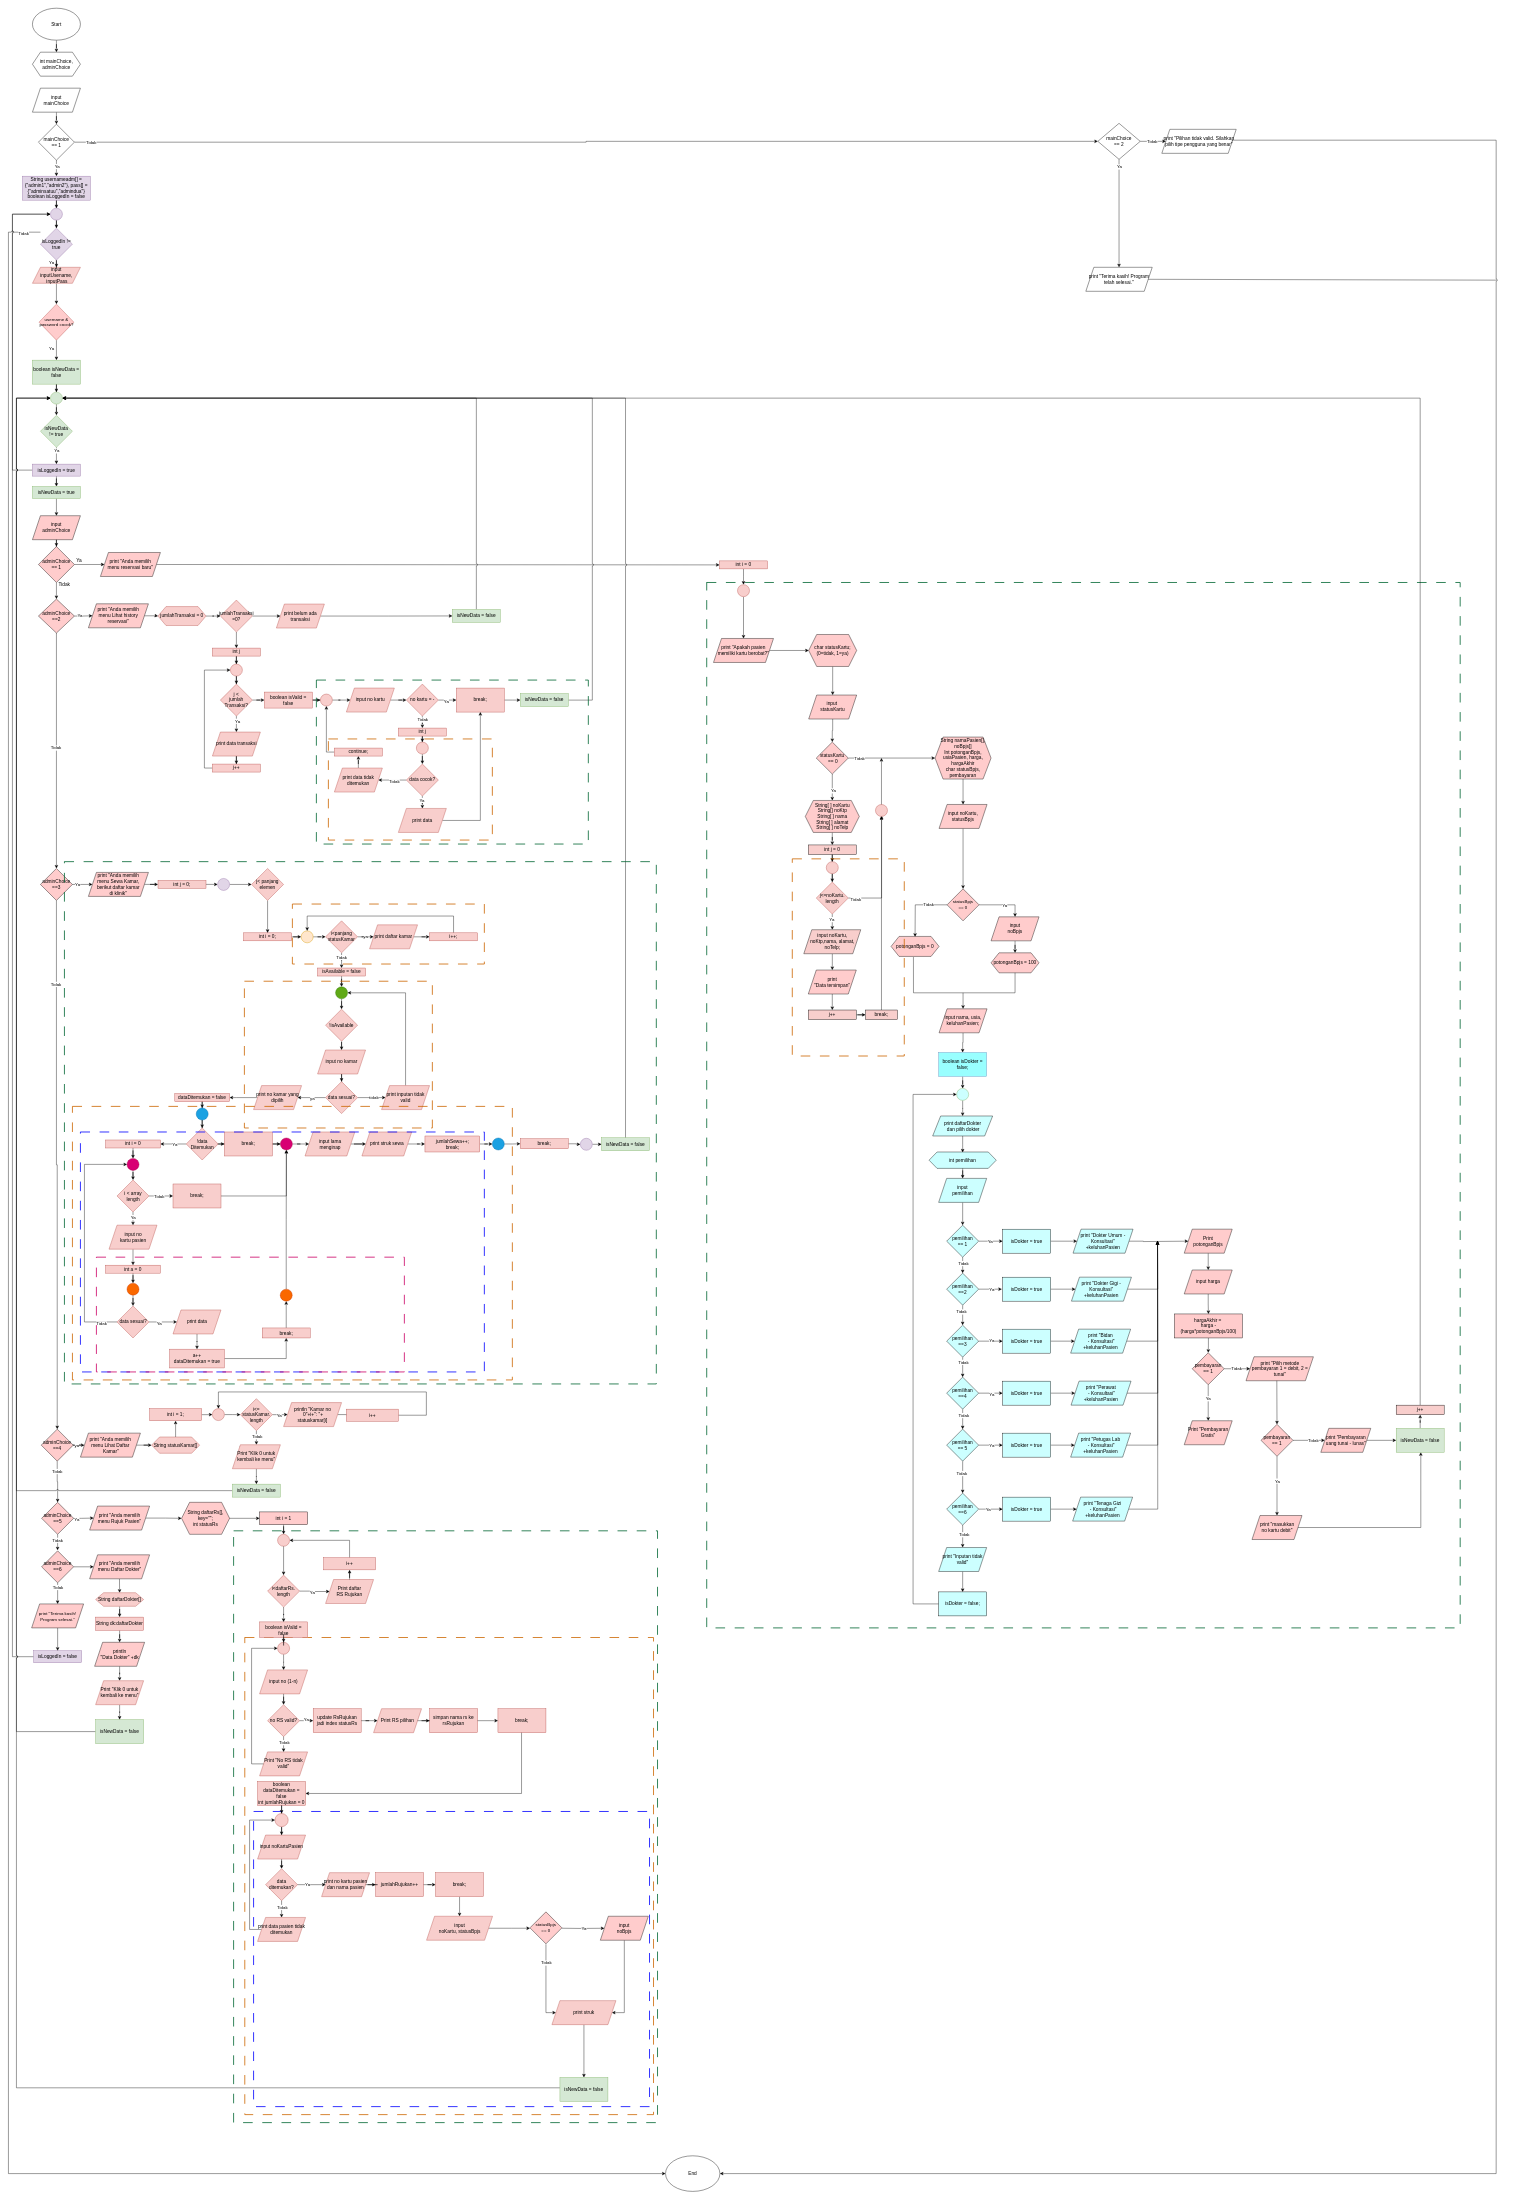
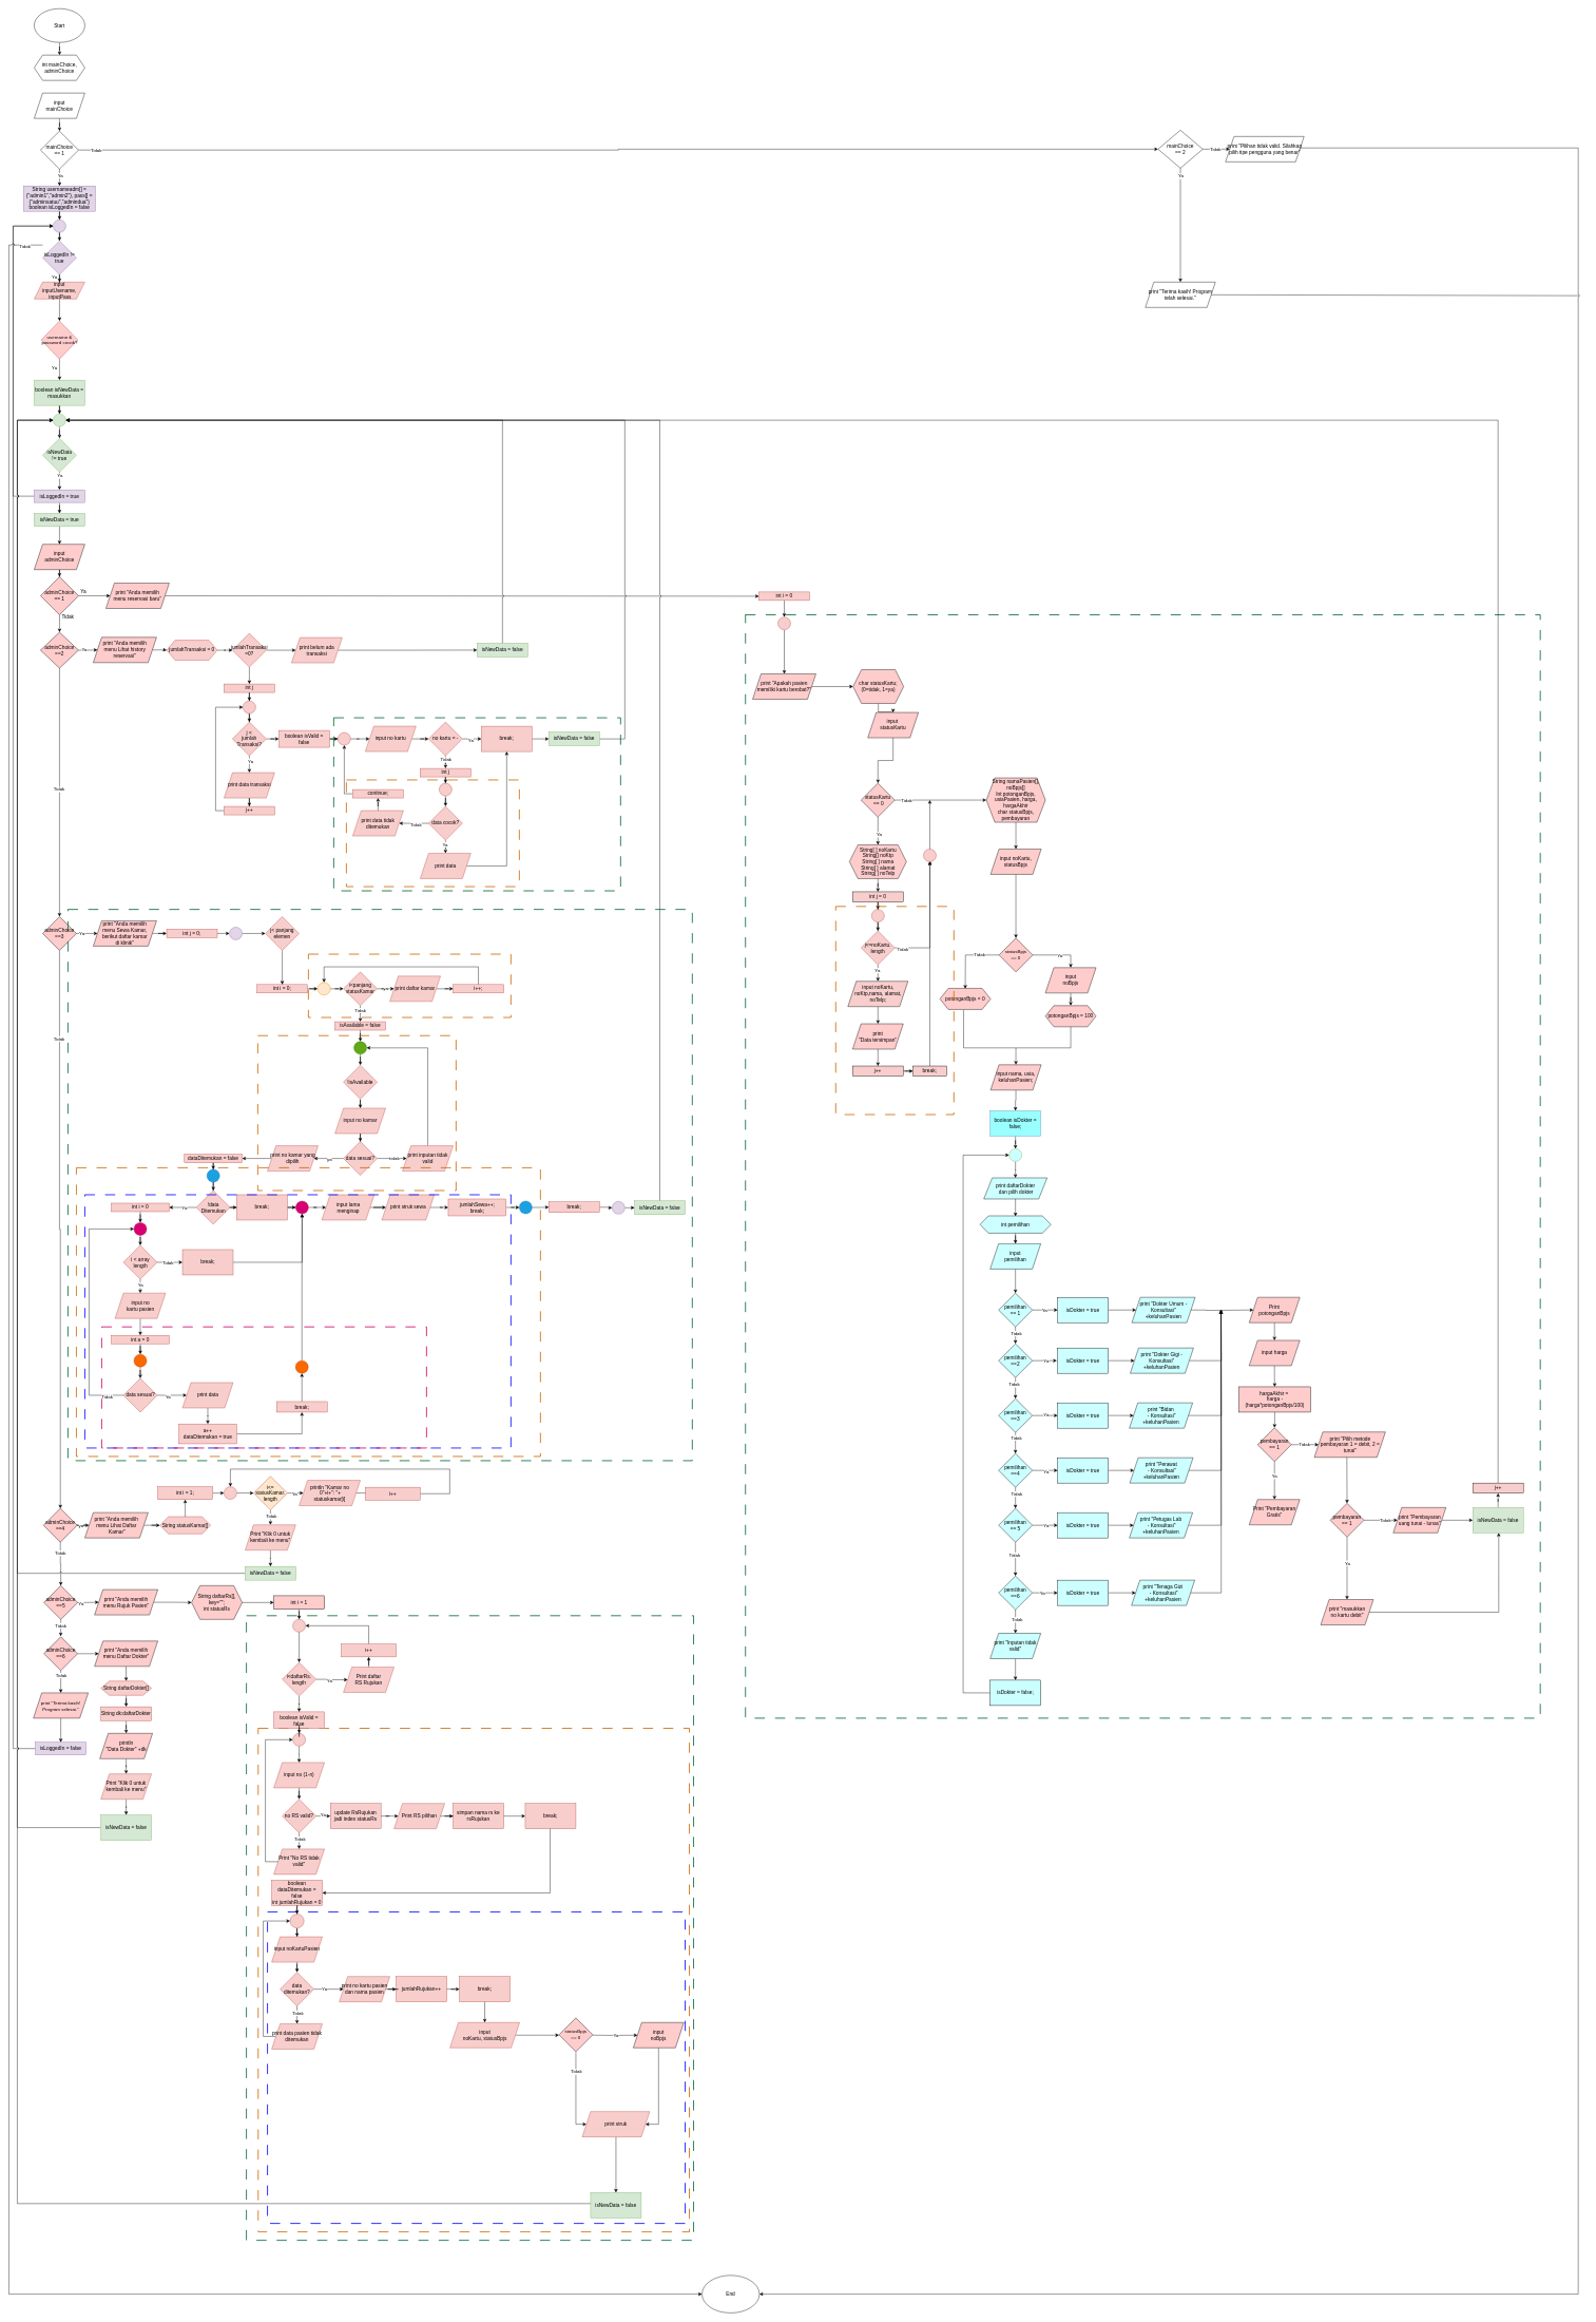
- <mxCell id="152" value="boolean isNewData = false" style="rounded=0;whiteSpace=wrap;html=1;fillColor=#d5e8d4;strokeColor=#82b366;" parent="1" vertex="1"><mxGeometry x="80" y="900" width="120" height="60" as="geometry" /></mxCell>
+ <mxCell id="152" value="boolean isNewData = masukkan" style="rounded=0;whiteSpace=wrap;html=1;fillColor=#d5e8d4;strokeColor=#82b366;" parent="1" vertex="1"><mxGeometry x="80" y="900" width="120" height="60" as="geometry" /></mxCell>
- <mxCell id="41" value="input&amp;nbsp;&lt;br&gt;statusKartu" style="shape=parallelogram;perimeter=parallelogramPerimeter;whiteSpace=wrap;html=1;fixedSize=1;fillColor=#FFCCCC;" parent="1" vertex="1"><mxGeometry x="2021" y="1737.4" width="120" height="60" as="geometry" /></mxCell>
+ <mxCell id="41" value="input&amp;nbsp;&lt;br&gt;statusKartu" style="shape=parallelogram;perimeter=parallelogramPerimeter;whiteSpace=wrap;html=1;fixedSize=1;fillColor=#FFCCCC;" parent="1" vertex="1"><mxGeometry x="2056" y="1687.4" width="120" height="60" as="geometry" /></mxCell>
- <mxCell id="255" value="i&amp;lt;=&lt;br&gt;statusKamar.&lt;br&gt;length" style="rhombus;whiteSpace=wrap;html=1;fillColor=#f8cecc;strokeColor=#b85450;" parent="1" vertex="1"><mxGeometry x="600" y="3496.8" width="80" height="80" as="geometry" /></mxCell>
+ <mxCell id="255" value="i&amp;lt;=&lt;br&gt;statusKamar.&lt;br&gt;length" style="rhombus;whiteSpace=wrap;html=1;fillColor=#ffe6cc;strokeColor=#b85450;" parent="1" vertex="1"><mxGeometry x="600" y="3496.8" width="80" height="80" as="geometry" /></mxCell>
